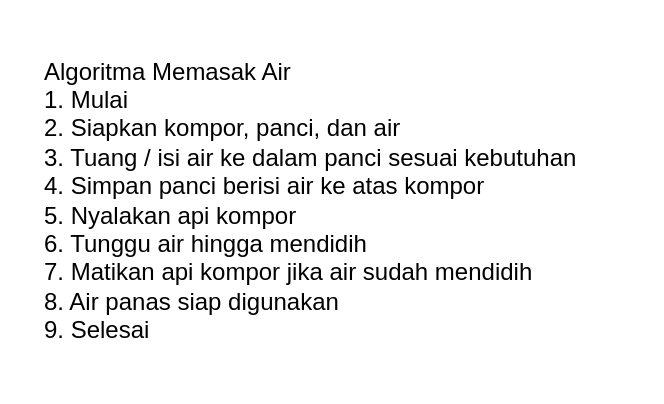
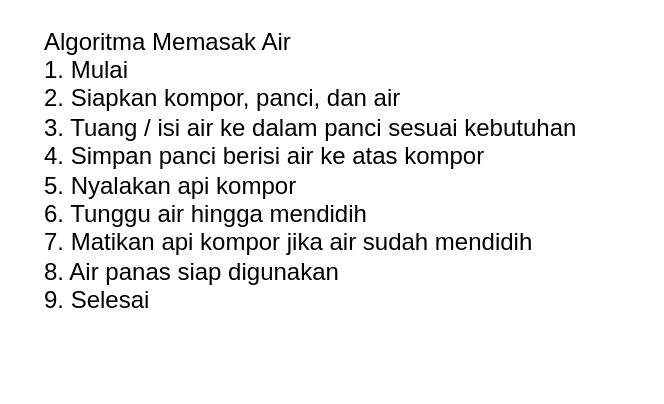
- <mxCell id="2" value="Algoritma Memasak Air&lt;br&gt;1. Mulai&lt;br&gt;2. Siapkan kompor, panci, dan air&lt;br&gt;3. Tuang / isi air ke dalam panci sesuai kebutuhan&lt;br&gt;4. Simpan panci berisi air ke atas kompor&lt;br&gt;5. Nyalakan api kompor&lt;br&gt;6. Tunggu air hingga mendidih&lt;br&gt;7. Matikan api kompor jika air sudah mendidih&lt;br&gt;8. Air panas siap digunakan&lt;br&gt;9. Selesai" style="text;html=1;align=left;verticalAlign=middle;resizable=0;points=[];autosize=1;strokeColor=none;fillColor=none;" vertex="1" parent="1"><mxGeometry x="20" y="20" width="290" height="160" as="geometry" /></mxCell>
+ <mxCell id="2" value="Algoritma Memasak Air&lt;br&gt;1. Mulai&lt;br&gt;2. Siapkan kompor, panci, dan air&lt;br&gt;3. Tuang / isi air ke dalam panci sesuai kebutuhan&lt;br&gt;4. Simpan panci berisi air ke atas kompor&lt;br&gt;5. Nyalakan api kompor&lt;br&gt;6. Tunggu air hingga mendidih&lt;br&gt;7. Matikan api kompor jika air sudah mendidih&lt;br&gt;8. Air panas siap digunakan&lt;br&gt;9. Selesai" style="text;html=1;align=left;verticalAlign=middle;resizable=0;points=[];autosize=1;strokeColor=none;fillColor=none;" vertex="1" parent="1"><mxGeometry x="20" y="5" width="290" height="160" as="geometry" /></mxCell>
